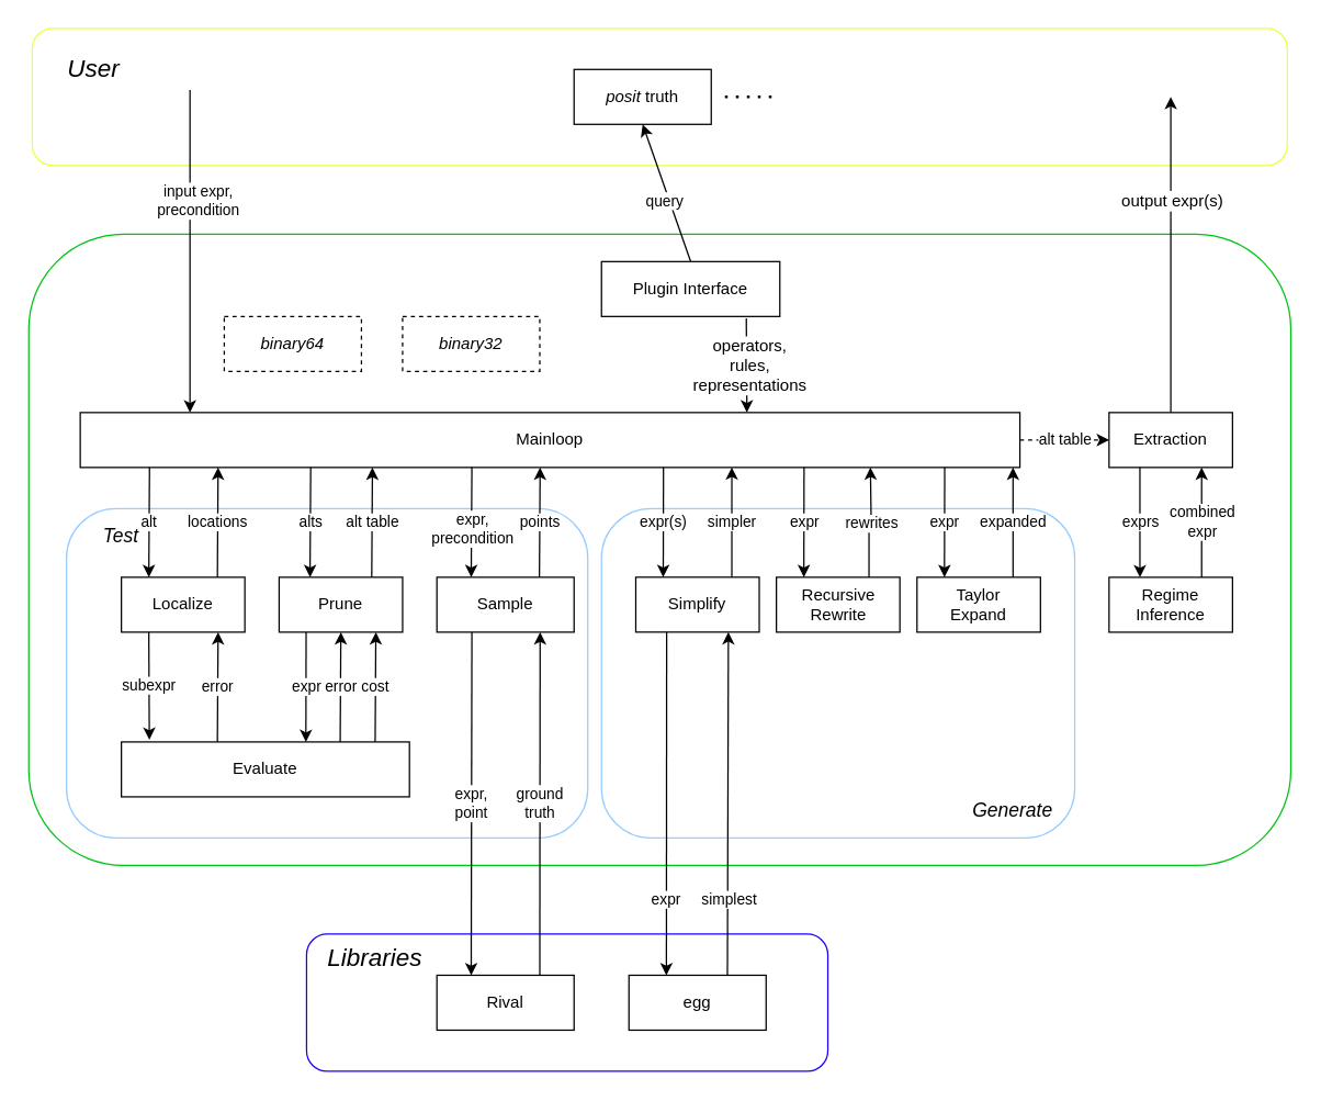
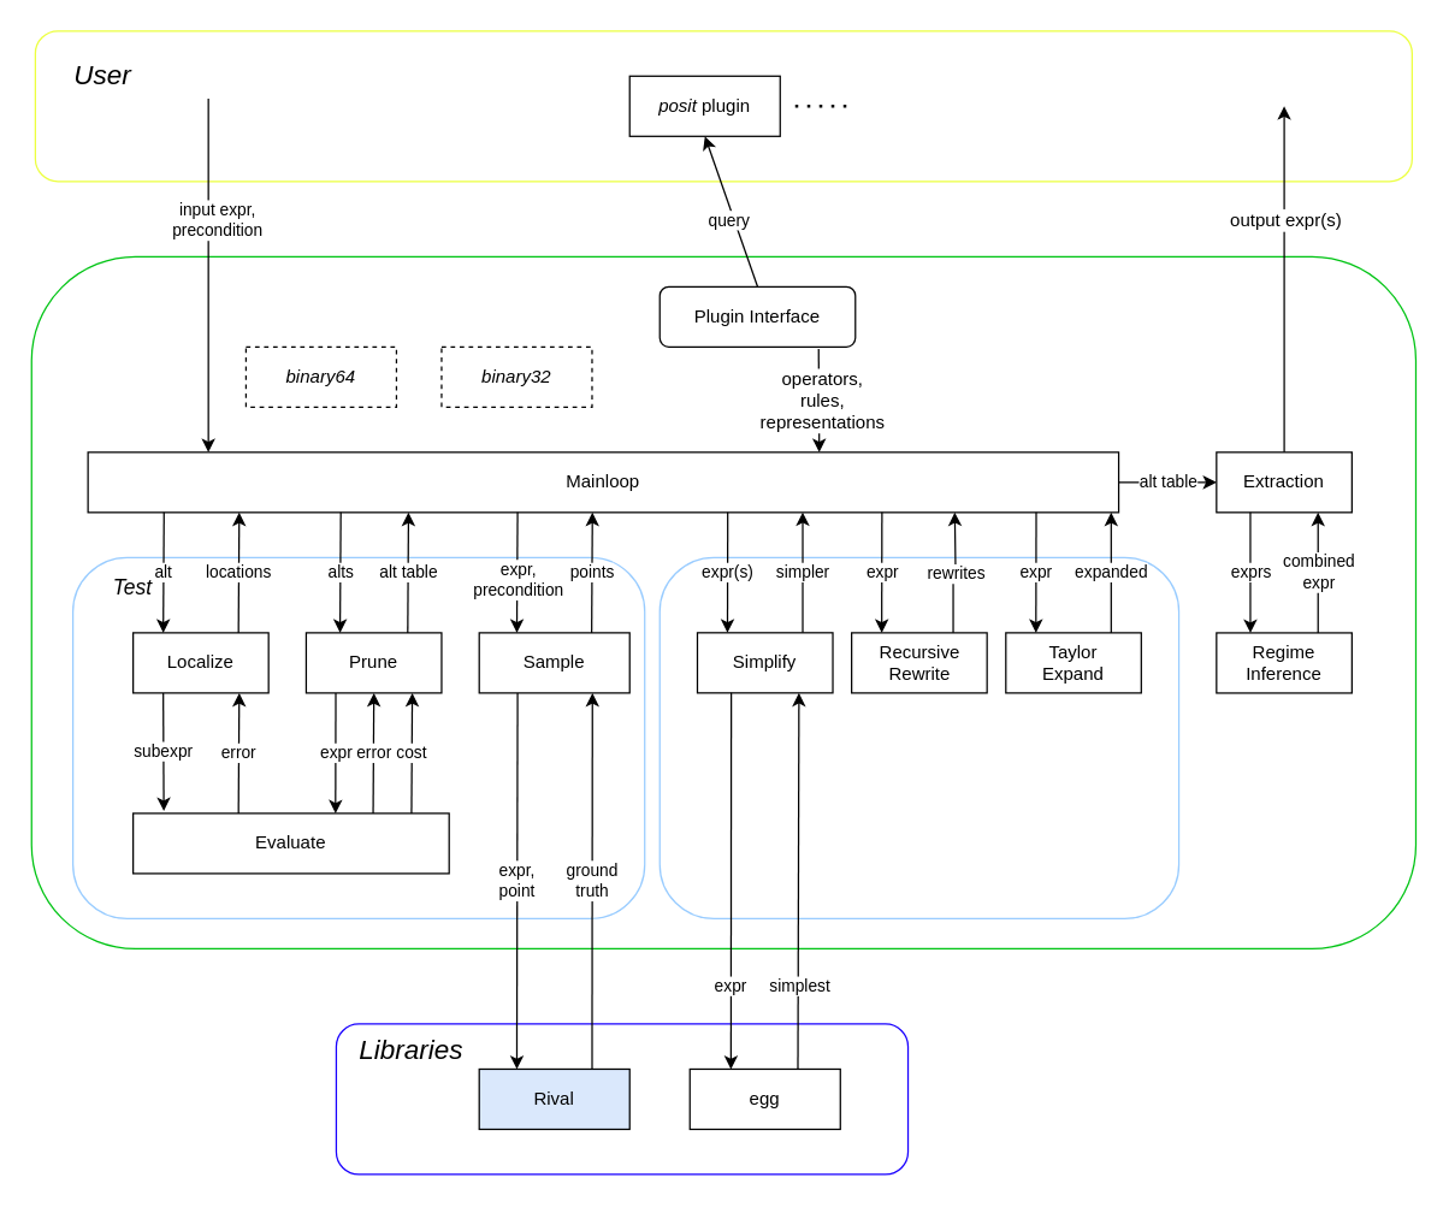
- <mxCell id="15" value="&lt;i&gt;posit&lt;/i&gt;&amp;nbsp;truth" style="rounded=0;whiteSpace=wrap;html=1;" parent="1" vertex="1"><mxGeometry x="418" y="50" width="100" height="40" as="geometry" /></mxCell>
+ <mxCell id="15" value="&lt;i&gt;posit&lt;/i&gt;&amp;nbsp;plugin" style="rounded=0;whiteSpace=wrap;html=1;" parent="1" vertex="1"><mxGeometry x="418" y="50" width="100" height="40" as="geometry" /></mxCell>
- <mxCell id="14" value="Plugin Interface" style="rounded=0;whiteSpace=wrap;html=1;" parent="1" vertex="1"><mxGeometry x="438" y="190" width="130" height="40" as="geometry" /></mxCell>
+ <mxCell id="14" value="Plugin Interface" style="whiteSpace=wrap;html=1;rounded=1;" parent="1" vertex="1"><mxGeometry x="438" y="190" width="130" height="40" as="geometry" /></mxCell>
- <mxCell id="17" value="alt table" style="endArrow=classic;html=1;rounded=0;exitX=1;exitY=0.5;exitDx=0;exitDy=0;entryX=0;entryY=0.5;entryDx=0;entryDy=0;dashed=1;" parent="1" source="12" target="13" edge="1"><mxGeometry width="50" height="50" relative="1" as="geometry"><mxPoint x="828" y="410" as="sourcePoint" /><mxPoint x="878" y="360" as="targetPoint" /><Array as="points" /></mxGeometry></mxCell>
+ <mxCell id="17" value="alt table" style="endArrow=classic;html=1;rounded=0;exitX=1;exitY=0.5;exitDx=0;exitDy=0;entryX=0;entryY=0.5;entryDx=0;entryDy=0;" parent="1" source="12" target="13" edge="1"><mxGeometry width="50" height="50" relative="1" as="geometry"><mxPoint x="828" y="410" as="sourcePoint" /><mxPoint x="878" y="360" as="targetPoint" /><Array as="points" /></mxGeometry></mxCell>
- <mxCell id="60" value="&lt;font style=&quot;font-size: 14px&quot;&gt;Generate&lt;br&gt;&lt;/font&gt;" style="text;html=1;strokeColor=none;fillColor=none;align=center;verticalAlign=middle;whiteSpace=wrap;rounded=0;fontStyle=2" parent="1" vertex="1"><mxGeometry x="723" y="575" width="30" height="30" as="geometry" /></mxCell>
- <mxCell id="56" value="Rival" style="rounded=0;whiteSpace=wrap;html=1;" parent="1" vertex="1"><mxGeometry x="318" y="710" width="100" height="40" as="geometry" /></mxCell>
+ <mxCell id="56" value="Rival" style="rounded=0;whiteSpace=wrap;html=1;fillColor=#dae8fc;" parent="1" vertex="1"><mxGeometry x="318" y="710" width="100" height="40" as="geometry" /></mxCell>
